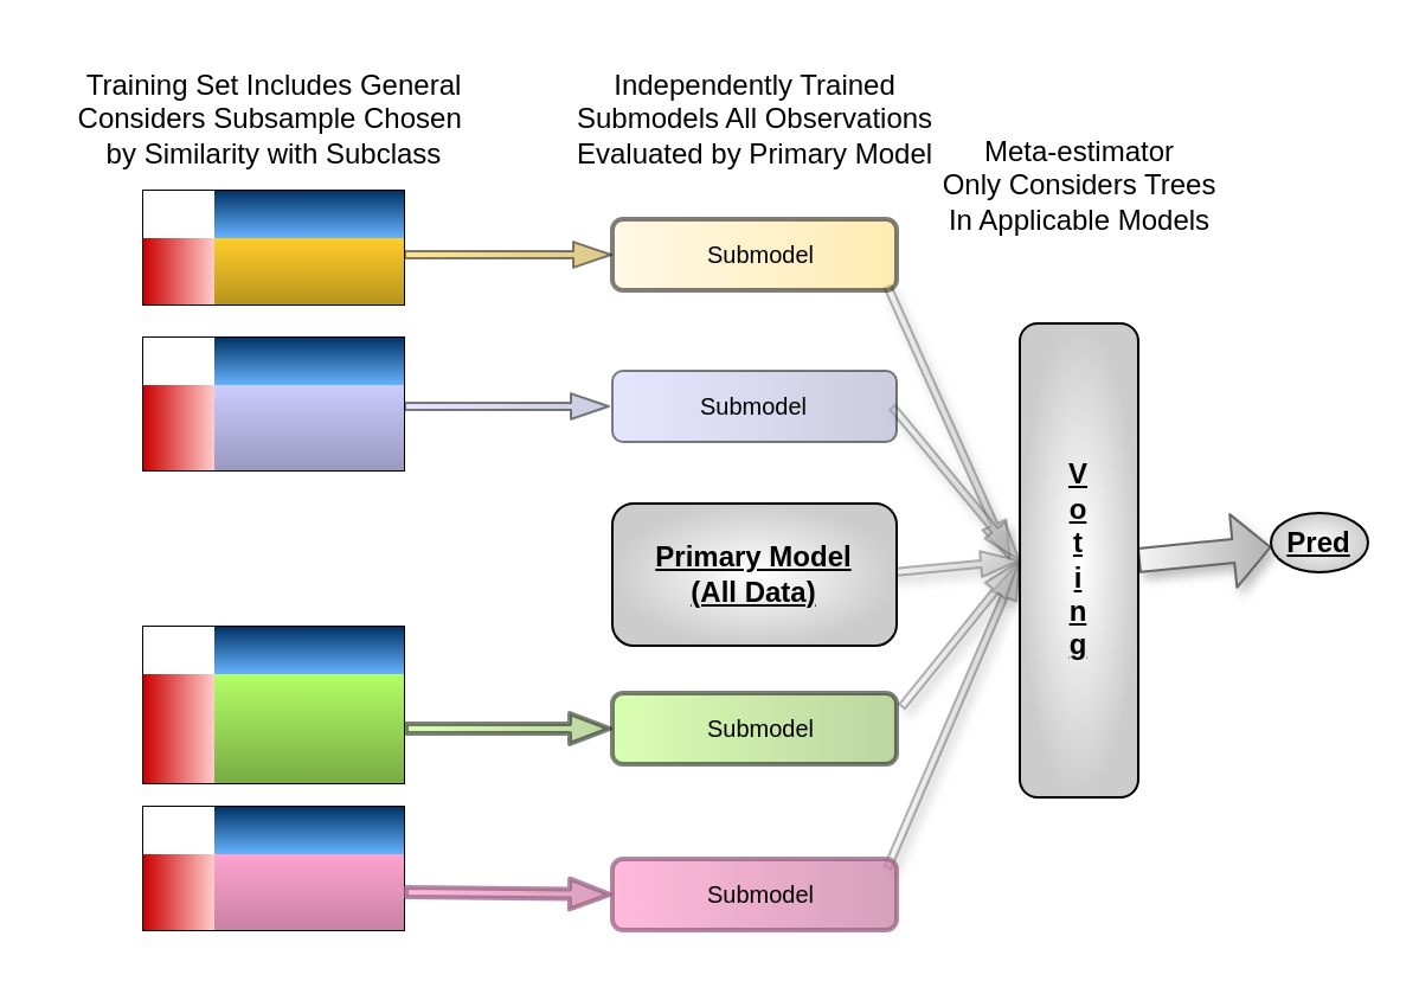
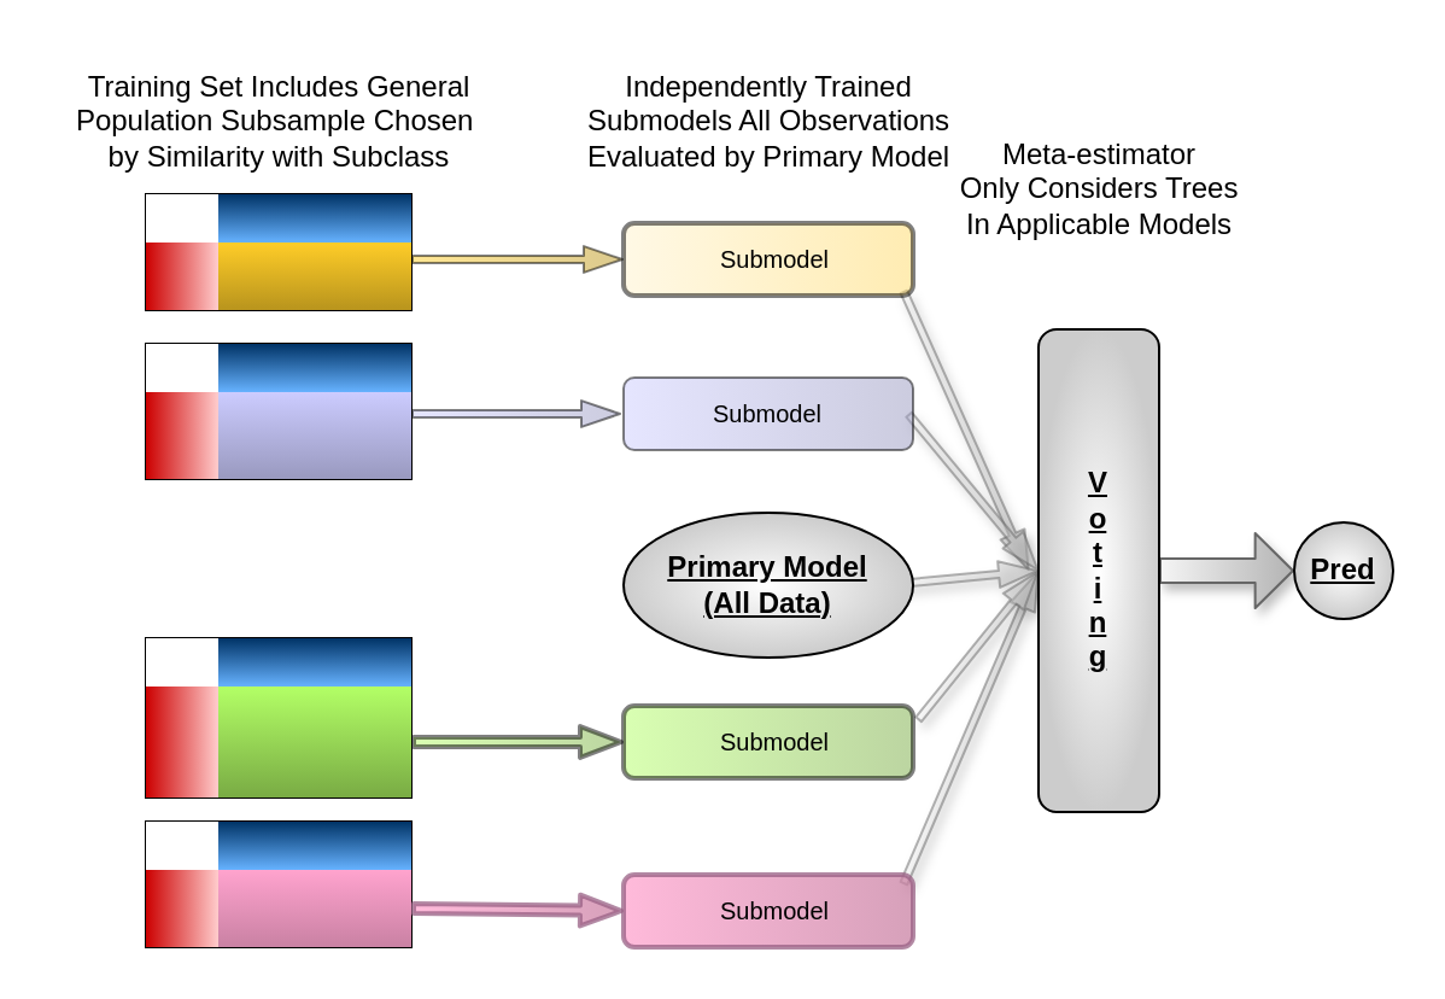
- <mxCell id="50" value="Training Set Includes General &lt;br&gt;Considers&amp;nbsp;&lt;span style=&quot;background-color: initial;&quot;&gt;Subsample Chosen&amp;nbsp;&lt;/span&gt;&lt;div&gt;&lt;span style=&quot;background-color: initial;&quot;&gt;by&amp;nbsp;&lt;/span&gt;&lt;span style=&quot;background-color: initial;&quot;&gt;Similarity with Subclass&lt;/span&gt;&lt;div&gt;&lt;div&gt;&lt;/div&gt;&lt;/div&gt;&lt;/div&gt;" style="text;html=1;align=center;verticalAlign=middle;resizable=1;points=[];autosize=1;strokeColor=none;fillColor=none;movable=1;rotatable=1;deletable=1;editable=1;locked=0;connectable=1;" vertex="1" parent="1"><mxGeometry x="20" y="20" width="190" height="60" as="geometry" /></mxCell>
+ <mxCell id="50" value="Training Set Includes General &lt;br&gt;Population&amp;nbsp;&lt;span style=&quot;background-color: initial;&quot;&gt;Subsample Chosen&amp;nbsp;&lt;/span&gt;&lt;div&gt;&lt;span style=&quot;background-color: initial;&quot;&gt;by&amp;nbsp;&lt;/span&gt;&lt;span style=&quot;background-color: initial;&quot;&gt;Similarity with Subclass&lt;/span&gt;&lt;div&gt;&lt;div&gt;&lt;/div&gt;&lt;/div&gt;&lt;/div&gt;" style="text;html=1;align=center;verticalAlign=middle;resizable=1;points=[];autosize=1;strokeColor=none;fillColor=none;movable=1;rotatable=1;deletable=1;editable=1;locked=0;connectable=1;" vertex="1" parent="1"><mxGeometry x="20" y="20" width="190" height="60" as="geometry" /></mxCell>
- <mxCell id="38" value="Pred" style="ellipse;whiteSpace=wrap;html=1;fillColor=#FFFFFF;rounded=1;spacingLeft=0;fontStyle=5;resizable=1;strokeColor=default;align=center;verticalAlign=middle;fontFamily=Helvetica;fontSize=12;fontColor=default;gradientColor=#CCCCCC;gradientDirection=radial;movable=1;rotatable=1;deletable=1;editable=1;locked=0;connectable=1;" vertex="1" parent="1"><mxGeometry x="536" y="216" width="41" height="25" as="geometry" /></mxCell>
+ <mxCell id="38" value="Pred" style="ellipse;whiteSpace=wrap;html=1;fillColor=#FFFFFF;rounded=1;spacingLeft=0;fontStyle=5;resizable=1;strokeColor=default;align=center;verticalAlign=middle;fontFamily=Helvetica;fontSize=12;fontColor=default;gradientColor=#CCCCCC;gradientDirection=radial;movable=1;rotatable=1;deletable=1;editable=1;locked=0;connectable=1;" vertex="1" parent="1"><mxGeometry x="536" y="216" width="41" height="40" as="geometry" /></mxCell>
- <mxCell id="33" value="Primary Model&lt;br&gt;(All Data)" style="rounded=1;whiteSpace=wrap;html=1;align=center;verticalAlign=middle;spacingLeft=0;fontFamily=Helvetica;fontSize=12;fontStyle=5;points=[[0,0.5,0,0,0],[0.9,0.5,0,0,0]];gradientColor=#CCCCCC;gradientDirection=radial;fillColor=#FFFFFF;movable=1;resizable=1;rotatable=1;deletable=1;editable=1;locked=0;connectable=1;" vertex="1" parent="1"><mxGeometry x="258" y="212" width="120" height="60" as="geometry" /></mxCell>
+ <mxCell id="33" value="Primary Model&lt;br&gt;(All Data)" style="ellipse;whiteSpace=wrap;html=1;align=center;verticalAlign=middle;spacingLeft=0;fontFamily=Helvetica;fontSize=12;fontStyle=5;points=[[0,0.5,0,0,0],[0.9,0.5,0,0,0]];gradientColor=#CCCCCC;gradientDirection=radial;fillColor=#FFFFFF;movable=1;resizable=1;rotatable=1;deletable=1;editable=1;locked=0;connectable=1;" vertex="1" parent="1"><mxGeometry x="258" y="212" width="120" height="60" as="geometry" /></mxCell>
